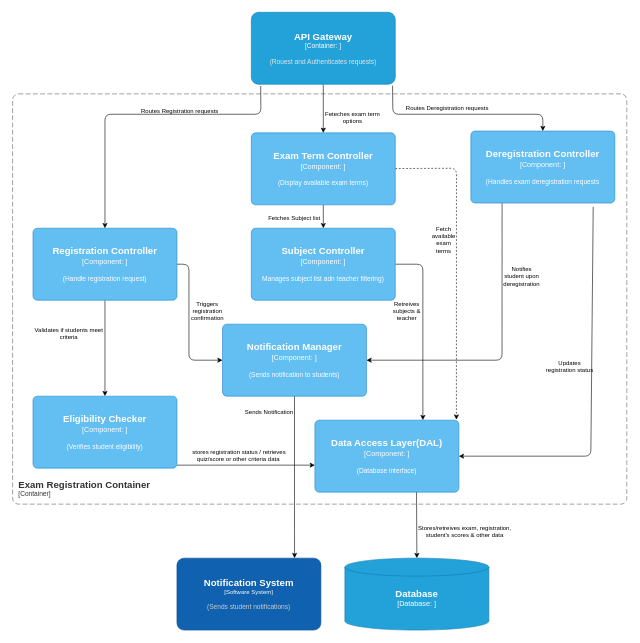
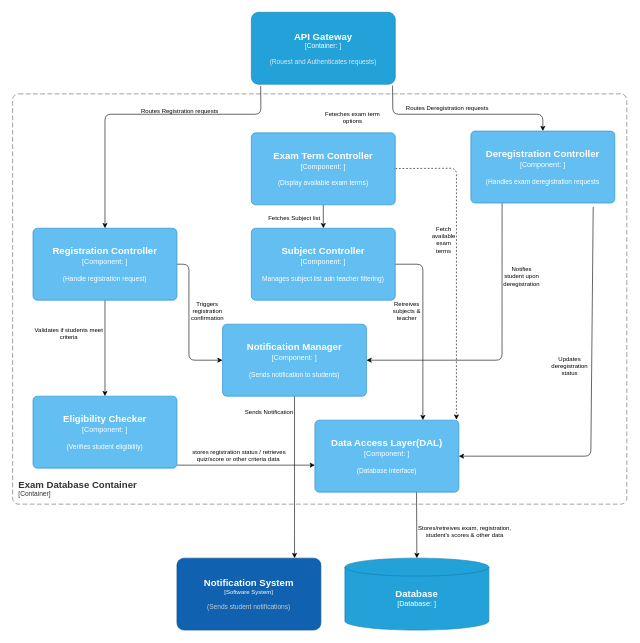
- <mxCell id="16" style="edgeStyle=none;html=1;entryX=0.5;entryY=0;entryDx=0;entryDy=0;entryPerimeter=0;" parent="1" source="18" target="7" edge="1"><mxGeometry relative="1" as="geometry" /></mxCell>
- <mxCell id="34" value="Updates registration status" style="text;html=1;strokeColor=none;fillColor=none;align=center;verticalAlign=middle;whiteSpace=wrap;rounded=0;fontSize=10;" parent="1" vertex="1"><mxGeometry x="904" y="570" width="90" height="80" as="geometry" /></mxCell>
+ <mxCell id="34" value="Updates deregistration status" style="text;html=1;strokeColor=none;fillColor=none;align=center;verticalAlign=middle;whiteSpace=wrap;rounded=0;fontSize=10;" parent="1" vertex="1"><mxGeometry x="904" y="570" width="90" height="80" as="geometry" /></mxCell>
- <mxCell id="12" value="&lt;font style=&quot;font-size: 16px&quot;&gt;&lt;b&gt;&lt;div style=&quot;text-align: left&quot;&gt;Exam Registration Container&lt;/div&gt;&lt;/b&gt;&lt;/font&gt;&lt;div style=&quot;text-align: left&quot;&gt;[Container]&lt;/div&gt;" style="rounded=1;fontSize=11;whiteSpace=wrap;html=1;dashed=1;arcSize=20;fillColor=none;strokeColor=#666666;fontColor=#333333;labelBackgroundColor=none;align=left;verticalAlign=bottom;labelBorderColor=none;spacingTop=0;spacing=10;dashPattern=8 4;metaEdit=1;rotatable=0;perimeter=rectanglePerimeter;noLabel=0;labelPadding=0;allowArrows=0;connectable=0;expand=0;recursiveResize=0;editable=1;pointerEvents=0;absoluteArcSize=1;points=[[0.25,0,0],[0.5,0,0],[0.75,0,0],[1,0.25,0],[1,0.5,0],[1,0.75,0],[0.75,1,0],[0.5,1,0],[0.25,1,0],[0,0.75,0],[0,0.5,0],[0,0.25,0]];" parent="1" vertex="1"><mxGeometry x="20" y="156" width="1024" height="684" as="geometry" /></mxCell>
+ <mxCell id="12" value="&lt;font style=&quot;font-size: 16px&quot;&gt;&lt;b&gt;&lt;div style=&quot;text-align: left&quot;&gt;Exam Database Container&lt;/div&gt;&lt;/b&gt;&lt;/font&gt;&lt;div style=&quot;text-align: left&quot;&gt;[Container]&lt;/div&gt;" style="rounded=1;fontSize=11;whiteSpace=wrap;html=1;dashed=1;arcSize=20;fillColor=none;strokeColor=#666666;fontColor=#333333;labelBackgroundColor=none;align=left;verticalAlign=bottom;labelBorderColor=none;spacingTop=0;spacing=10;dashPattern=8 4;metaEdit=1;rotatable=0;perimeter=rectanglePerimeter;noLabel=0;labelPadding=0;allowArrows=0;connectable=0;expand=0;recursiveResize=0;editable=1;pointerEvents=0;absoluteArcSize=1;points=[[0.25,0,0],[0.5,0,0],[0.75,0,0],[1,0.25,0],[1,0.5,0],[1,0.75,0],[0.75,1,0],[0.5,1,0],[0.25,1,0],[0,0.75,0],[0,0.5,0],[0,0.25,0]];" parent="1" vertex="1"><mxGeometry x="20" y="156" width="1024" height="684" as="geometry" /></mxCell>
